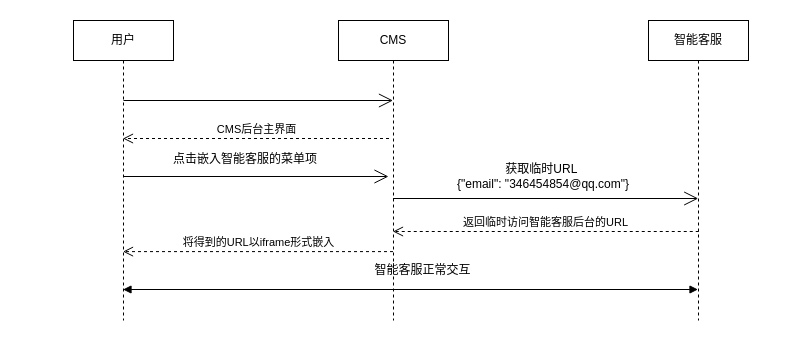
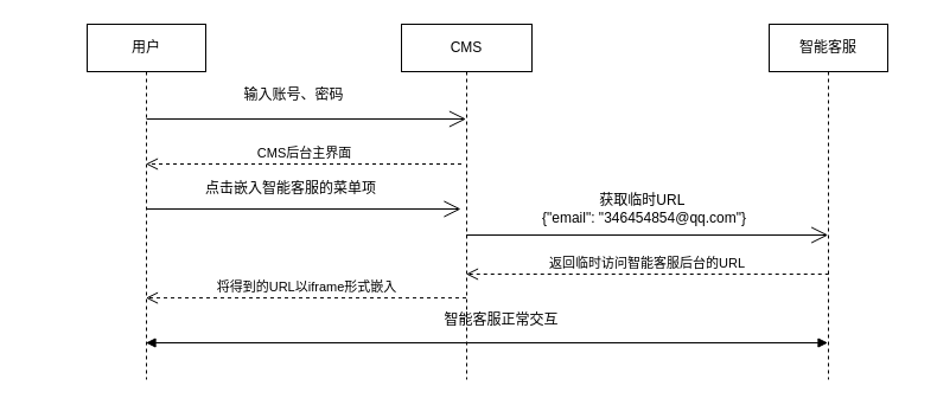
+ <mxCell id="10" value="输入账号、密码" style="text;html=1;align=center;verticalAlign=middle;resizable=0;points=[];autosize=1;" vertex="1" parent="1"><mxGeometry x="197" y="70" width="100" height="20" as="geometry" /></mxCell>
